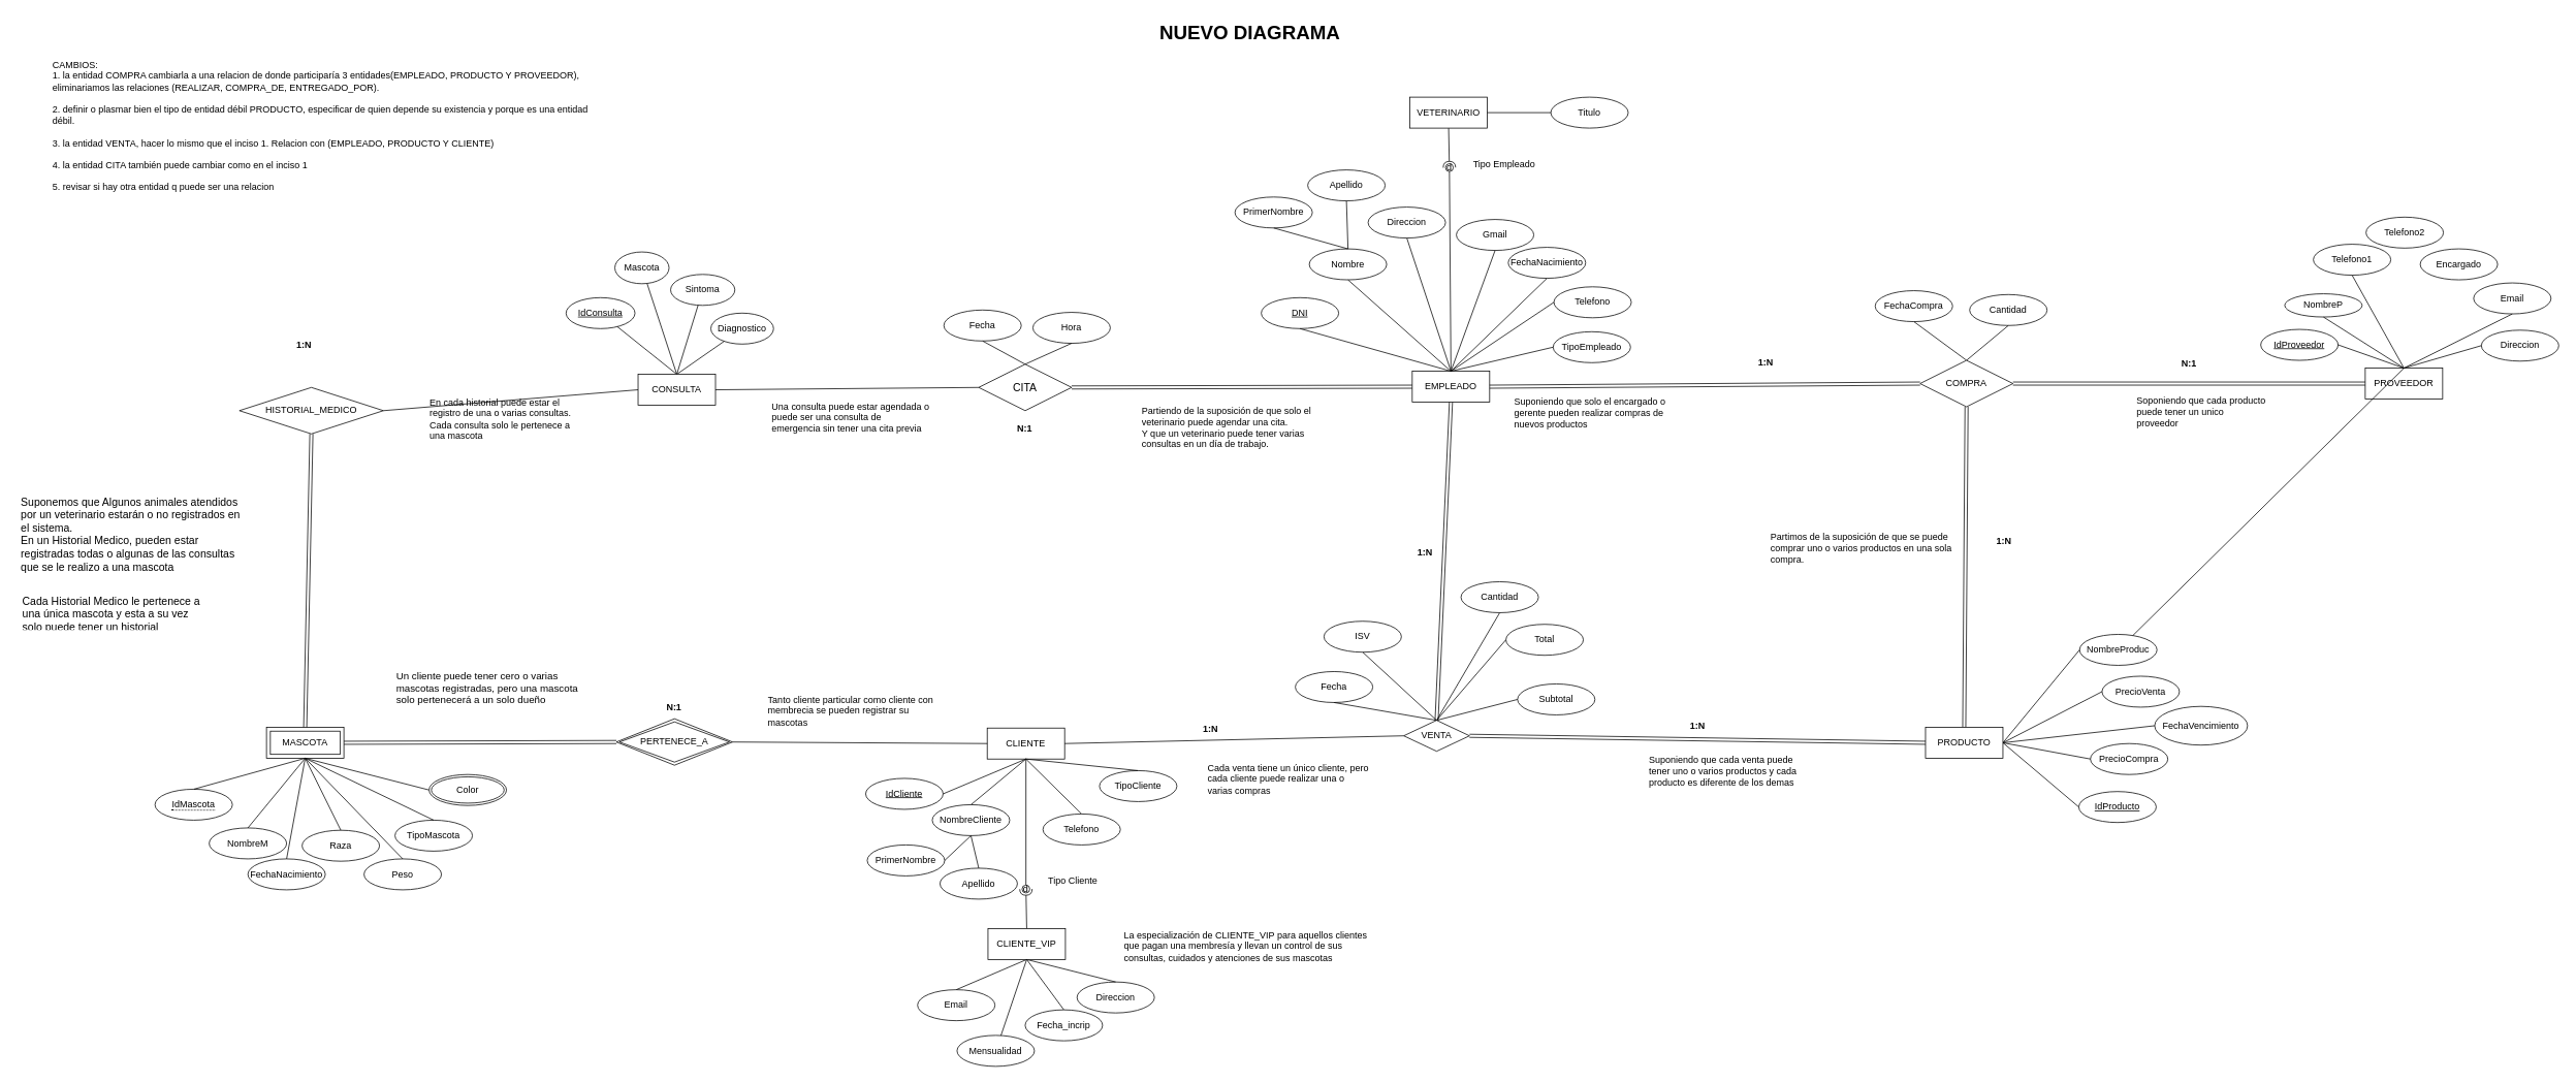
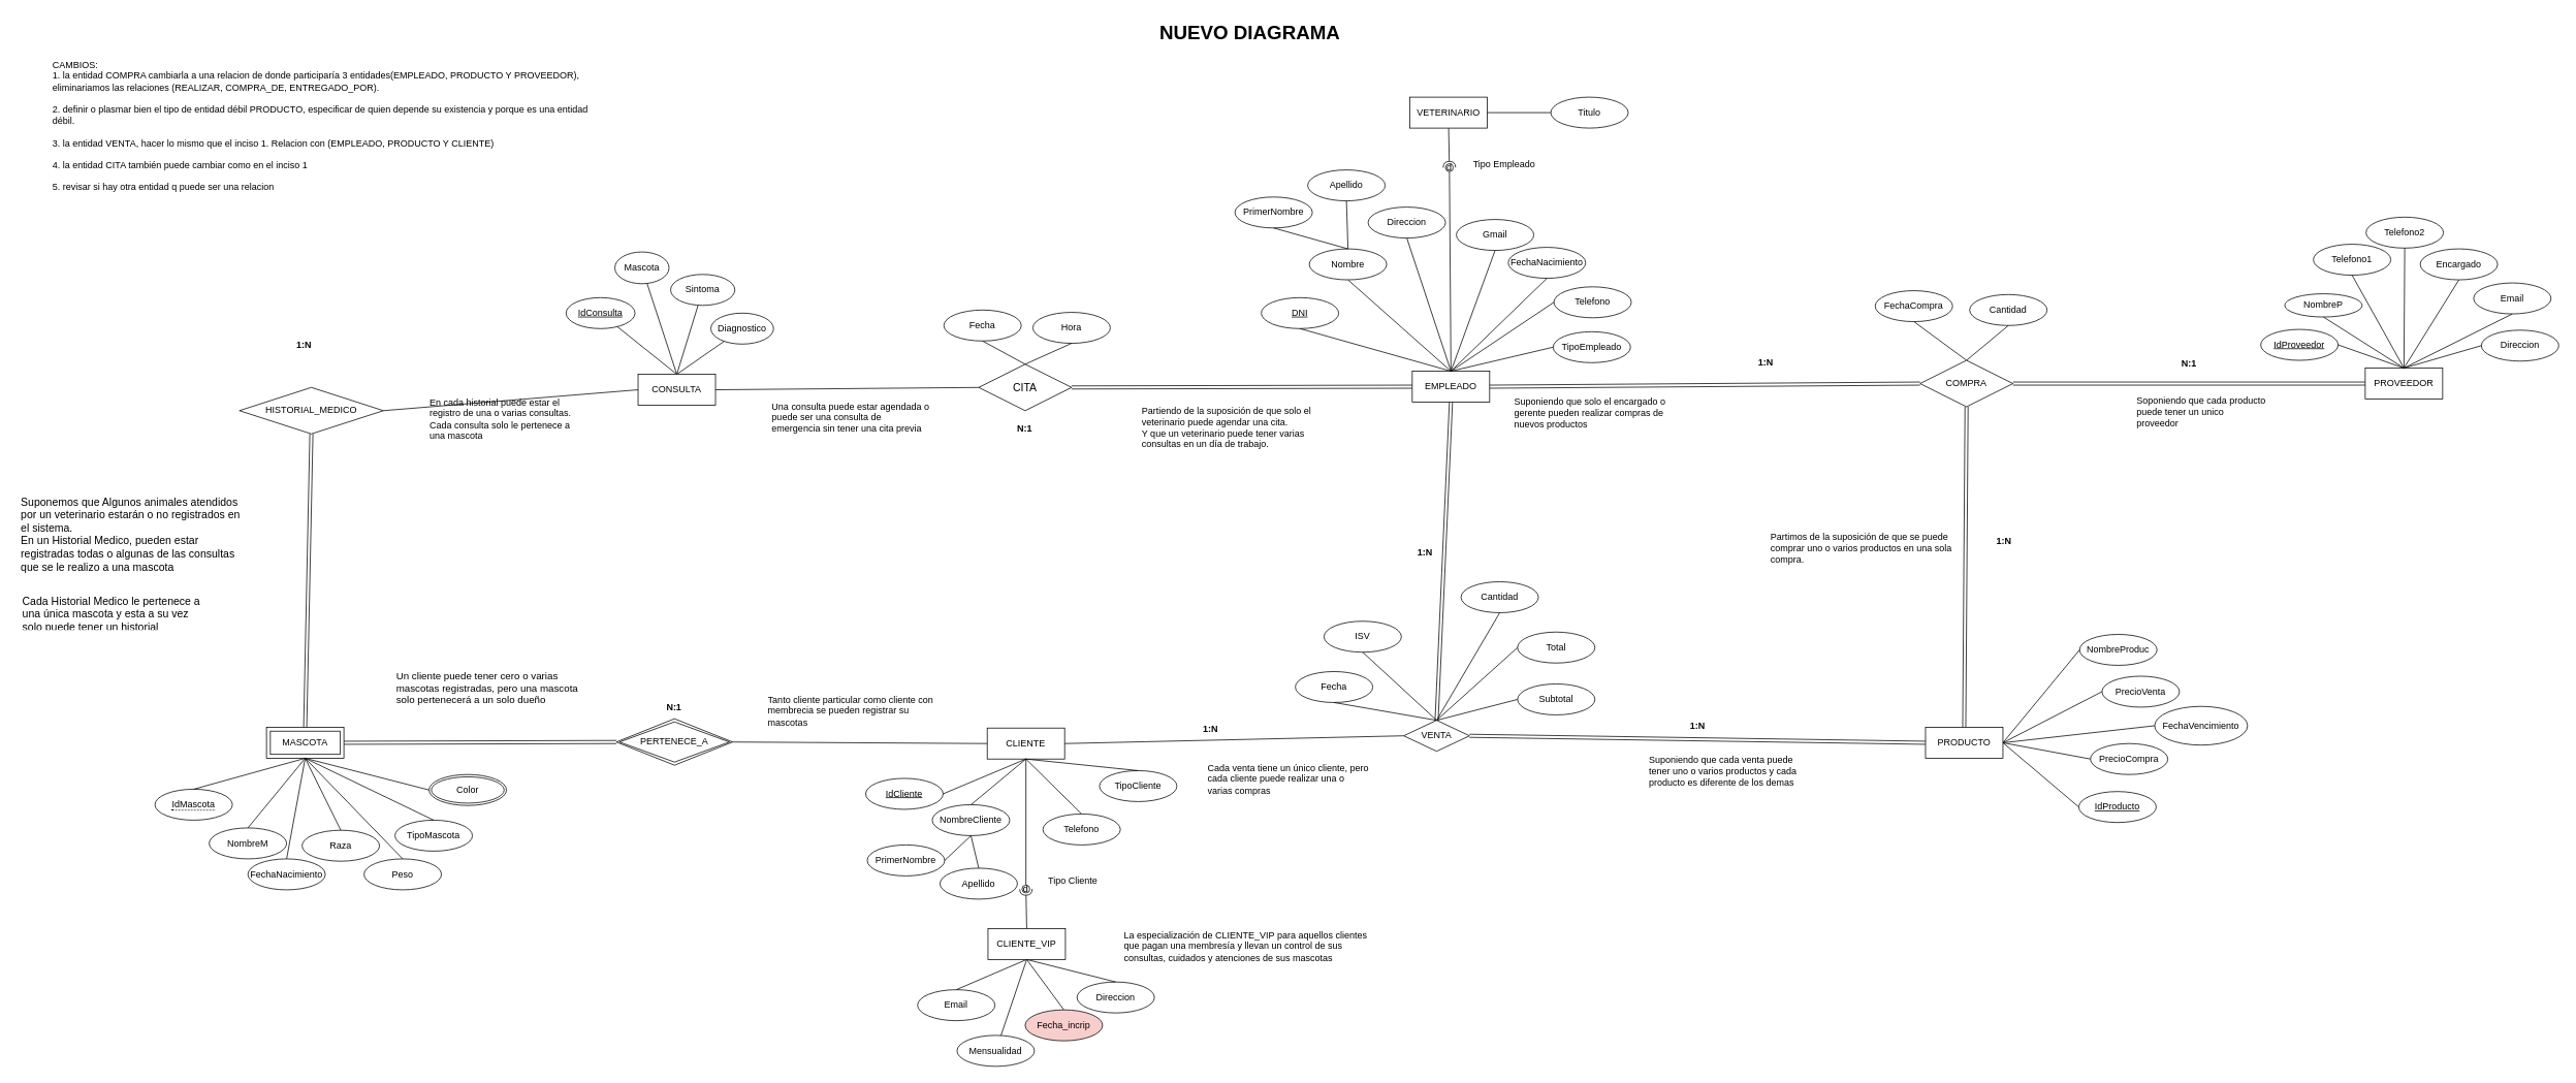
+ <mxCell id="60" value="" style="endArrow=none;html=1;rounded=0;exitX=0.5;exitY=1;exitDx=0;exitDy=0;entryX=0.5;entryY=0;entryDx=0;entryDy=0;" parent="1" source="54" target="49" edge="1"><mxGeometry relative="1" as="geometry"><mxPoint x="3023.5" y="477" as="sourcePoint" /><mxPoint x="3183.5" y="477" as="targetPoint" /></mxGeometry></mxCell>
- <mxCell id="160" value="" style="endArrow=none;html=1;rounded=0;exitX=0.5;exitY=0;exitDx=0;exitDy=0;" parent="1" source="49" target="62" edge="1"><mxGeometry relative="1" as="geometry"><mxPoint x="3166" y="522" as="sourcePoint" /><mxPoint x="3326" y="522" as="targetPoint" /></mxGeometry></mxCell>
+ <mxCell id="160" value="" style="endArrow=none;html=1;rounded=0;exitX=0.5;exitY=0;exitDx=0;exitDy=0;entryX=0.5;entryY=1;entryDx=0;entryDy=0;" parent="1" source="49" target="159" edge="1"><mxGeometry relative="1" as="geometry"><mxPoint x="3166" y="522" as="sourcePoint" /><mxPoint x="3326" y="522" as="targetPoint" /></mxGeometry></mxCell>
- <mxCell id="82" value="Total" style="ellipse;whiteSpace=wrap;html=1;align=center;" parent="1" vertex="1"><mxGeometry x="1944" y="806" width="100" height="40" as="geometry" /></mxCell>
+ <mxCell id="82" value="Total" style="ellipse;whiteSpace=wrap;html=1;align=center;" parent="1" vertex="1"><mxGeometry x="1959" y="816" width="100" height="40" as="geometry" /></mxCell>
- <mxCell id="113" value="Fecha_incrip" style="ellipse;whiteSpace=wrap;html=1;align=center;" parent="1" vertex="1"><mxGeometry x="1323" y="1304" width="100" height="40" as="geometry" /></mxCell>
+ <mxCell id="113" value="Fecha_incrip" style="ellipse;whiteSpace=wrap;html=1;align=center;fillColor=#f8cecc;" parent="1" vertex="1"><mxGeometry x="1323" y="1304" width="100" height="40" as="geometry" /></mxCell>
